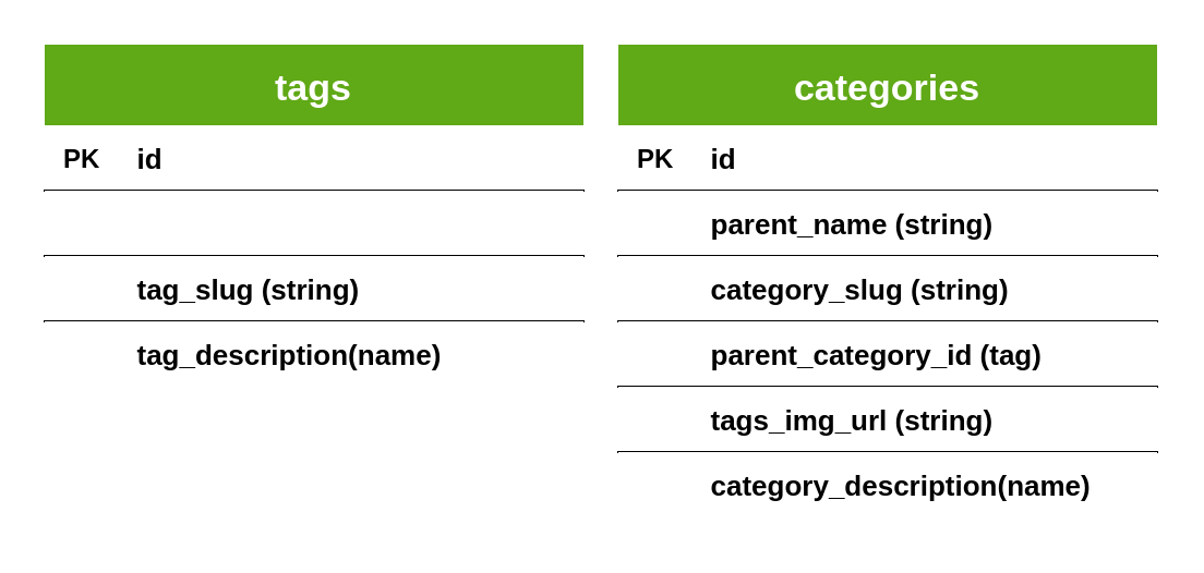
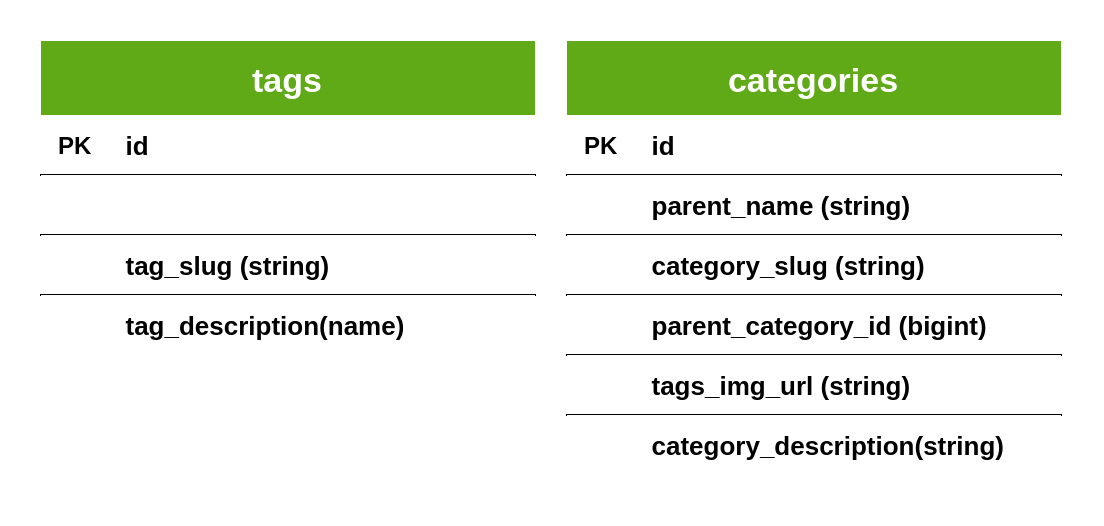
- <mxCell id="14" value="parent_category_id (tag)" style="shape=partialRectangle;connectable=0;fillColor=none;top=0;left=0;bottom=0;right=0;align=left;spacingLeft=6;fontStyle=1;overflow=hidden;fontSize=13;strokeColor=none;" parent="12" vertex="1"><mxGeometry x="34.75" width="212.25" height="30" as="geometry"><mxRectangle width="212.25" height="30" as="alternateBounds" /></mxGeometry></mxCell>
+ <mxCell id="14" value="parent_category_id (bigint)" style="shape=partialRectangle;connectable=0;fillColor=none;top=0;left=0;bottom=0;right=0;align=left;spacingLeft=6;fontStyle=1;overflow=hidden;fontSize=13;strokeColor=none;" parent="12" vertex="1"><mxGeometry x="34.75" width="212.25" height="30" as="geometry"><mxRectangle width="212.25" height="30" as="alternateBounds" /></mxGeometry></mxCell>
- <mxCell id="20" value="category_description(name)" style="shape=partialRectangle;connectable=0;fillColor=none;top=0;left=0;bottom=0;right=0;align=left;spacingLeft=6;fontStyle=1;overflow=hidden;fontSize=13;strokeColor=none;" parent="18" vertex="1"><mxGeometry x="34.75" width="212.25" height="30" as="geometry"><mxRectangle width="212.25" height="30" as="alternateBounds" /></mxGeometry></mxCell>
+ <mxCell id="20" value="category_description(string)" style="shape=partialRectangle;connectable=0;fillColor=none;top=0;left=0;bottom=0;right=0;align=left;spacingLeft=6;fontStyle=1;overflow=hidden;fontSize=13;strokeColor=none;" parent="18" vertex="1"><mxGeometry x="34.75" width="212.25" height="30" as="geometry"><mxRectangle width="212.25" height="30" as="alternateBounds" /></mxGeometry></mxCell>
